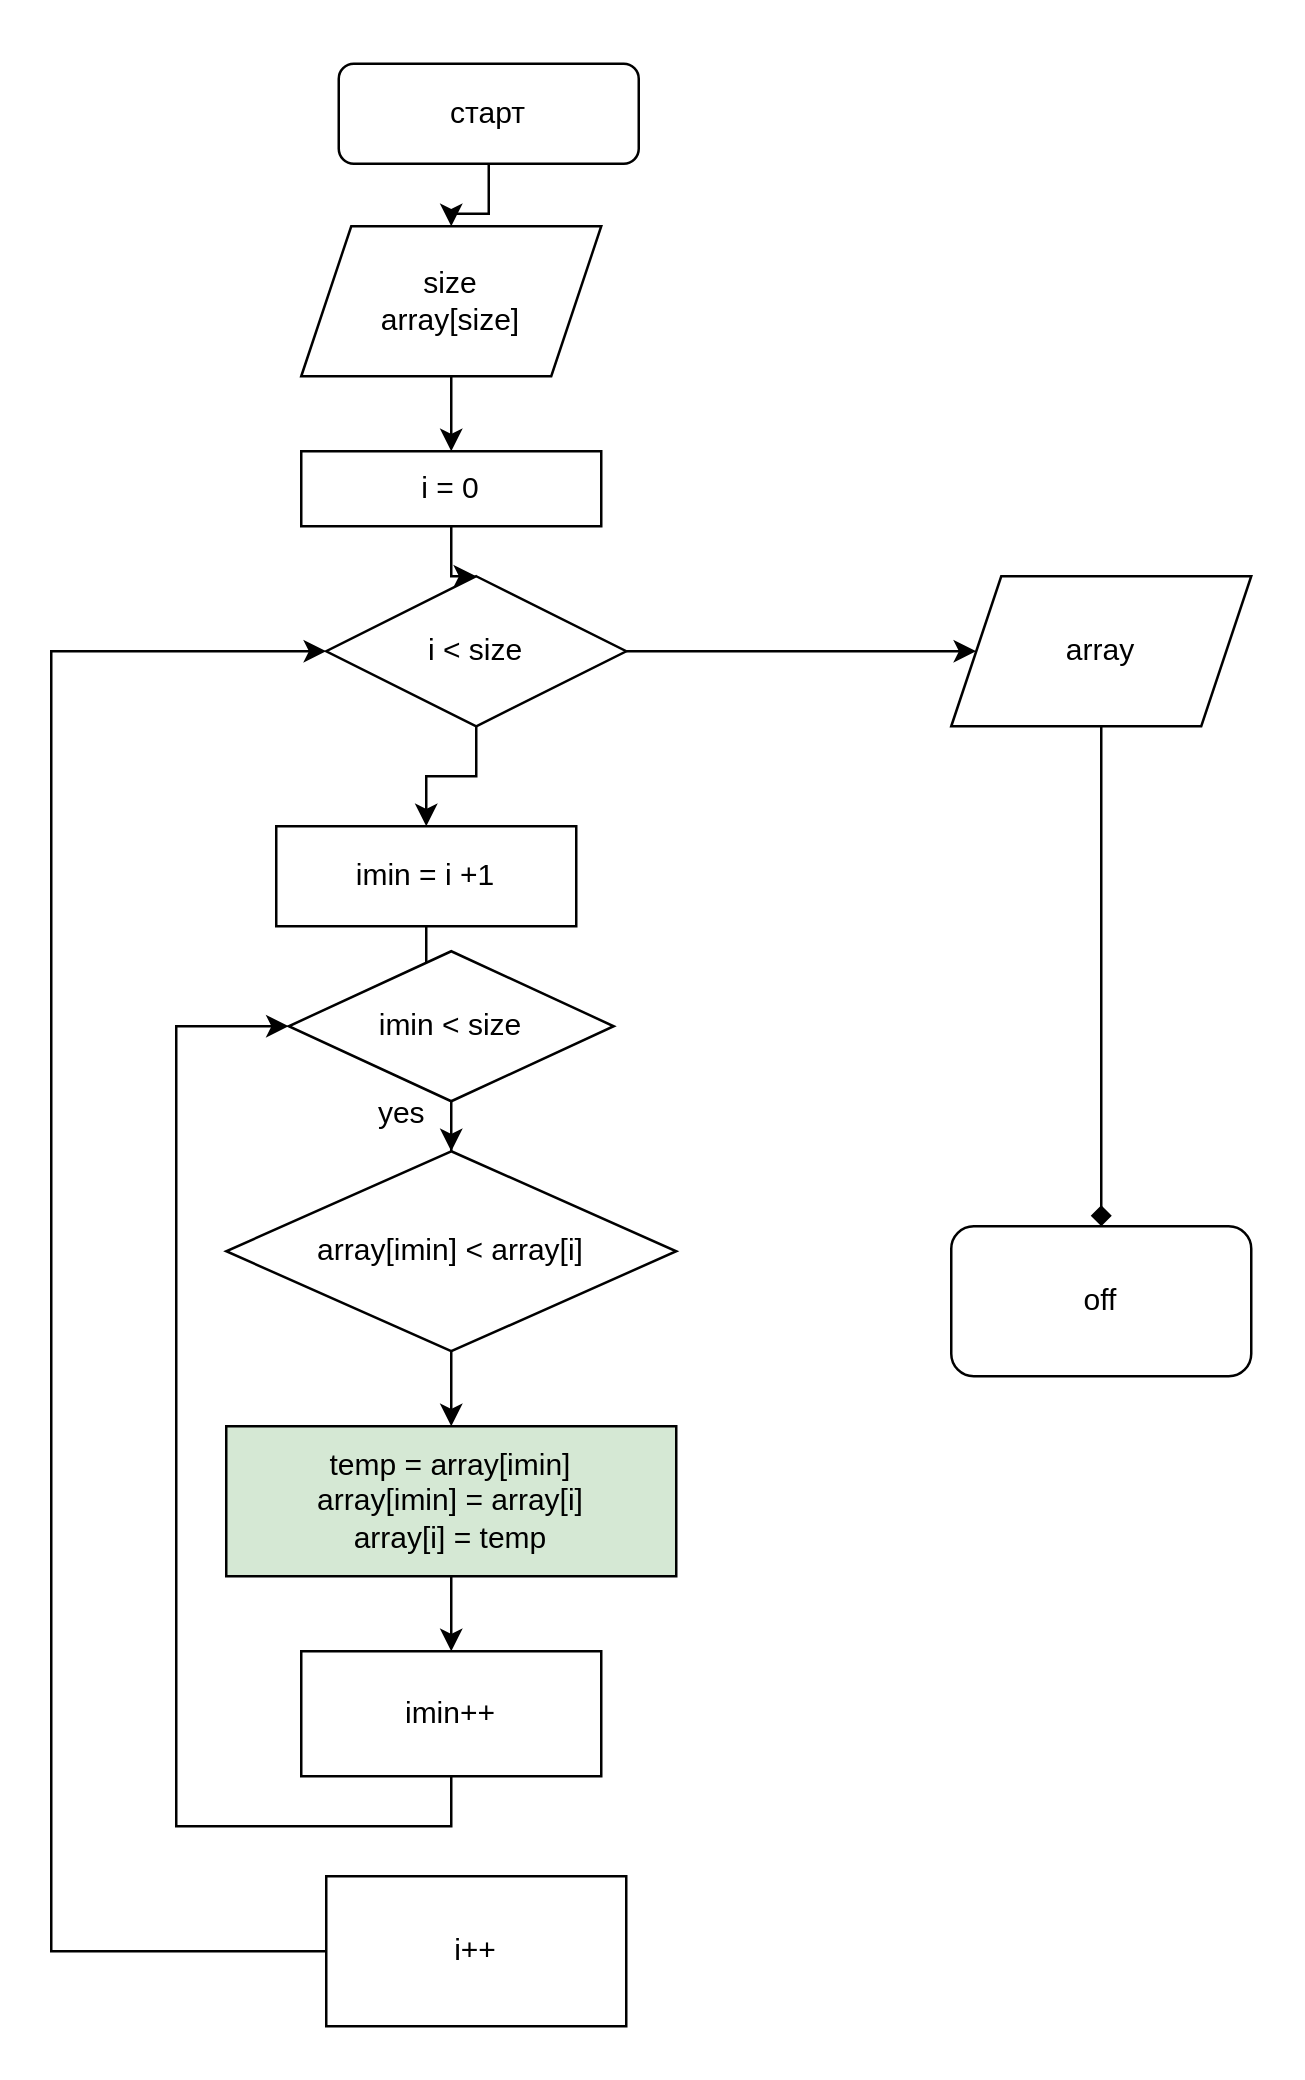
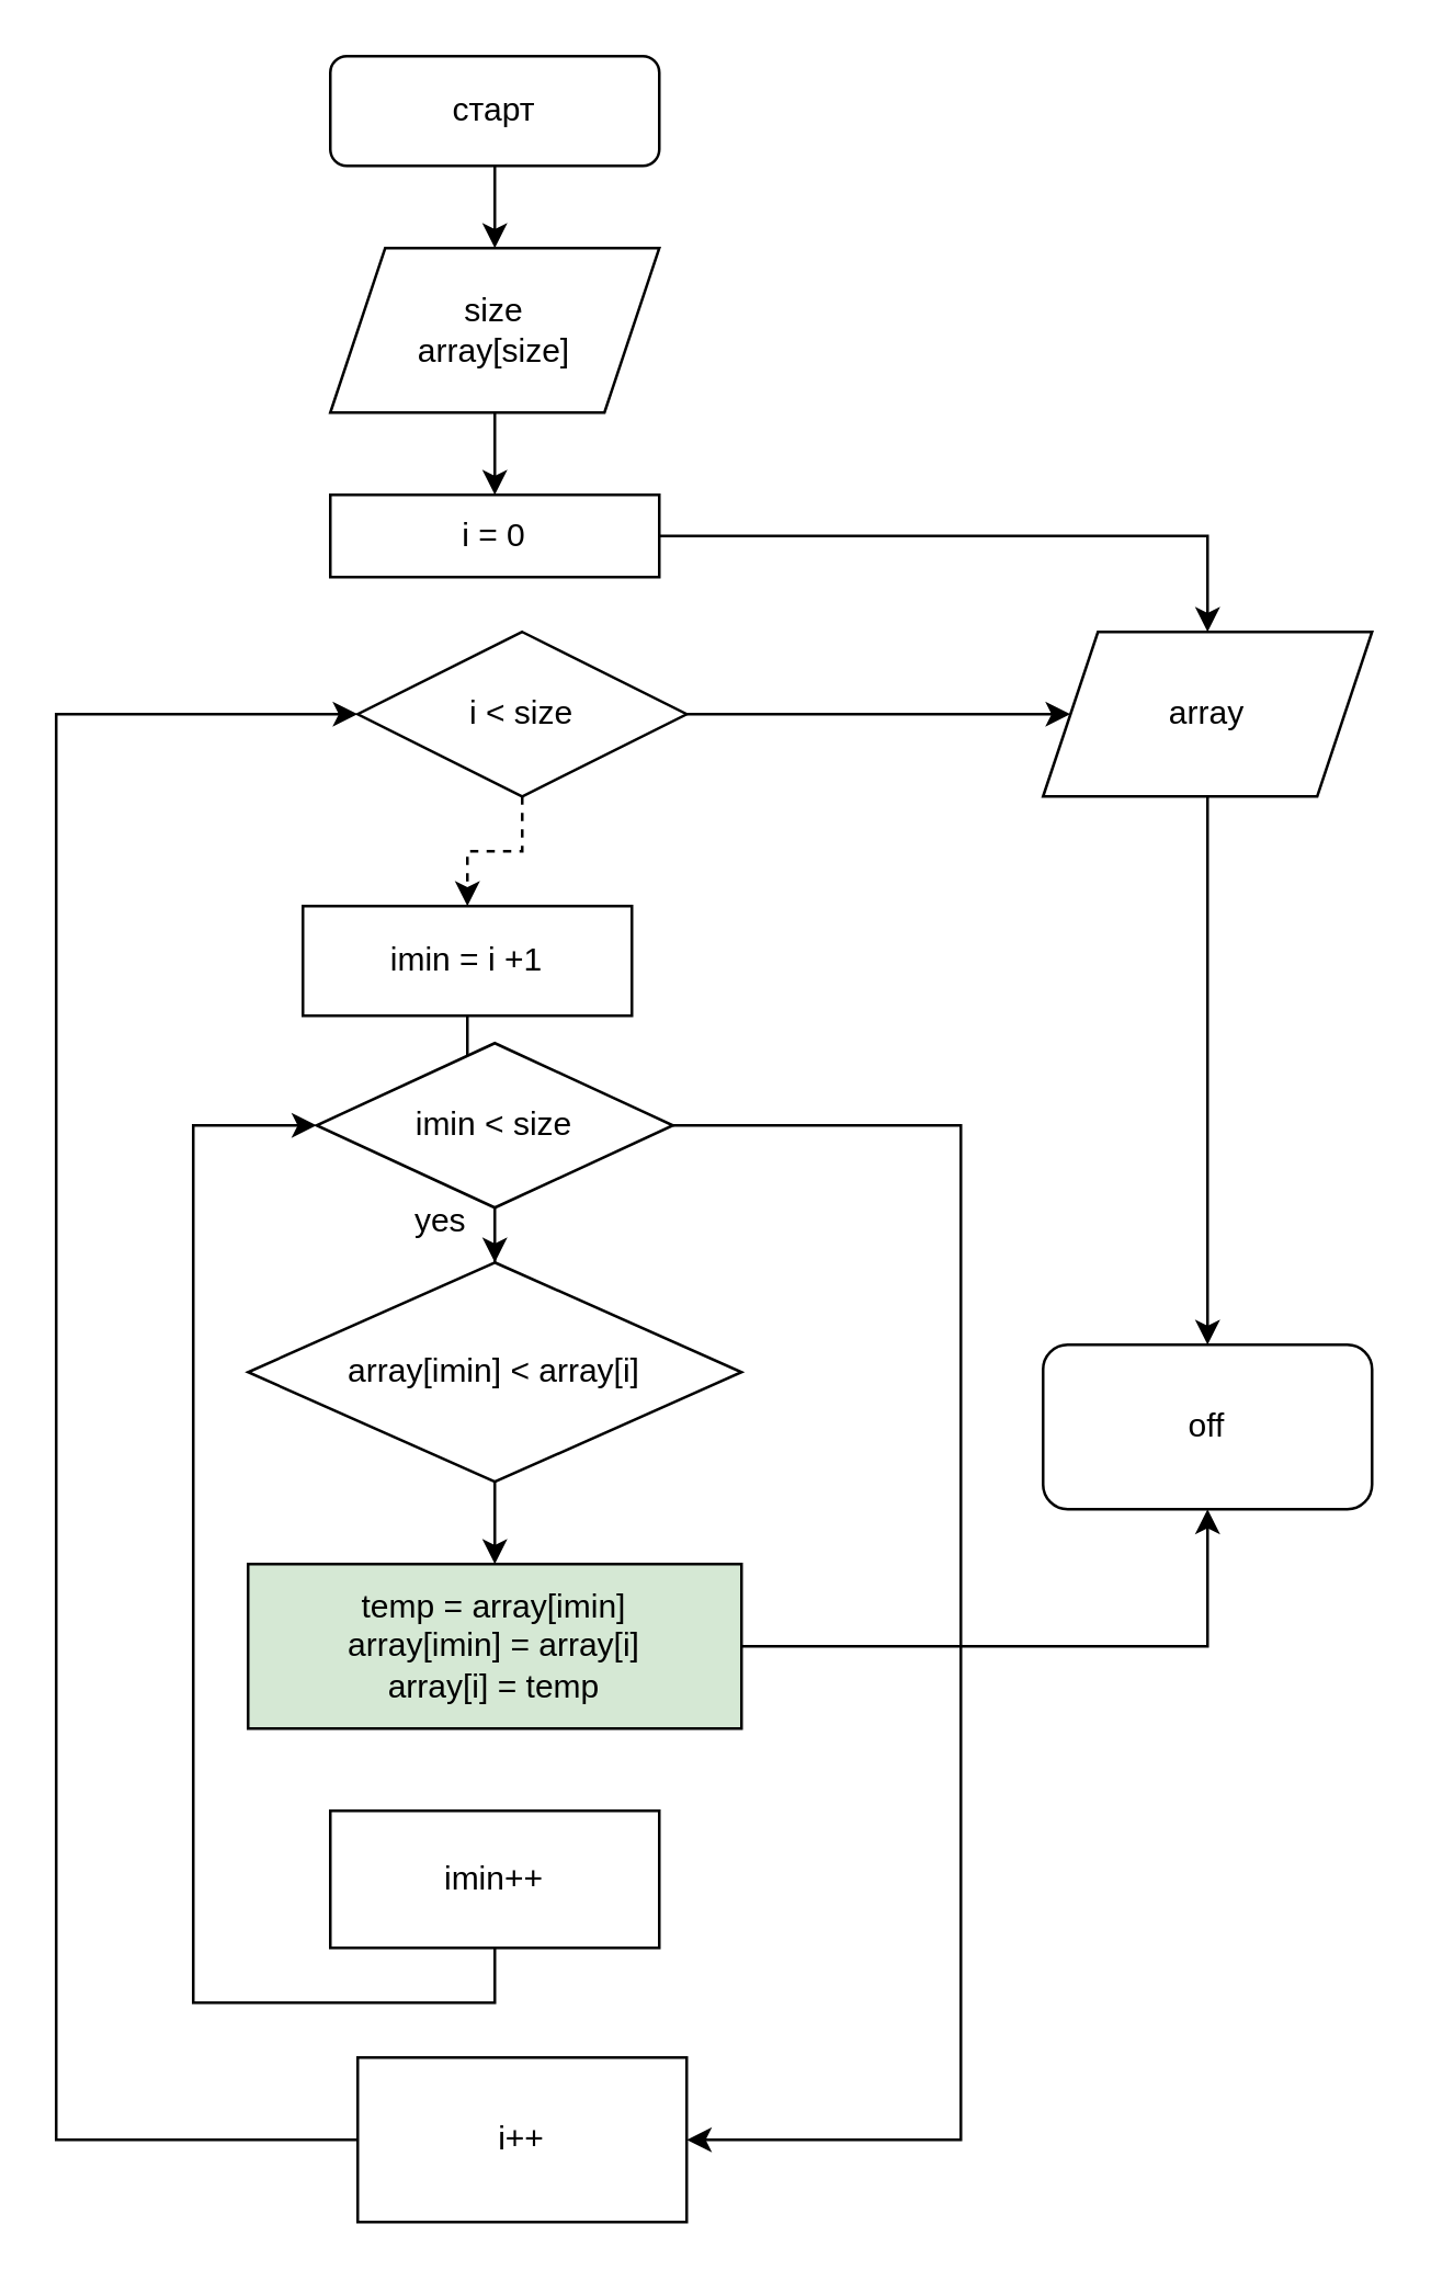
- <mxCell id="4" value="старт" style="rounded=1;whiteSpace=wrap;html=1;" parent="1" vertex="1"><mxGeometry x="135" y="25" width="120" height="40" as="geometry" /></mxCell>
+ <mxCell id="4" value="старт" style="rounded=1;whiteSpace=wrap;html=1;" parent="1" vertex="1"><mxGeometry x="120" y="20" width="120" height="40" as="geometry" /></mxCell>
- <mxCell id="5" value="" style="edgeStyle=orthogonalEdgeStyle;rounded=0;orthogonalLoop=1;jettySize=auto;html=1;" parent="1" source="6" target="9" edge="1"><mxGeometry relative="1" as="geometry" /></mxCell>
+ <mxCell id="5" value="" style="edgeStyle=orthogonalEdgeStyle;rounded=0;orthogonalLoop=1;jettySize=auto;html=1;" parent="1" source="6" target="24" edge="1"><mxGeometry relative="1" as="geometry" /></mxCell>
- <mxCell id="7" value="" style="edgeStyle=orthogonalEdgeStyle;rounded=0;orthogonalLoop=1;jettySize=auto;html=1;" parent="1" source="9" target="12" edge="1"><mxGeometry relative="1" as="geometry" /></mxCell>
+ <mxCell id="7" value="" style="edgeStyle=orthogonalEdgeStyle;rounded=0;orthogonalLoop=1;jettySize=auto;html=1;dashed=1;" parent="1" source="9" target="12" edge="1"><mxGeometry relative="1" as="geometry" /></mxCell>
+ <mxCell id="14" style="edgeStyle=orthogonalEdgeStyle;rounded=0;orthogonalLoop=1;jettySize=auto;html=1;entryX=1;entryY=0.5;entryDx=0;entryDy=0;" parent="1" source="15" target="26" edge="1"><mxGeometry relative="1" as="geometry"><mxPoint x="370" y="780" as="targetPoint" /><Array as="points"><mxPoint x="350" y="410" /><mxPoint x="350" y="780" /></Array></mxGeometry></mxCell>
- <mxCell id="23" value="" style="edgeStyle=orthogonalEdgeStyle;rounded=0;orthogonalLoop=1;jettySize=auto;html=1;endArrow=diamond;" parent="1" source="24" target="25" edge="1"><mxGeometry relative="1" as="geometry" /></mxCell>
+ <mxCell id="23" value="" style="edgeStyle=orthogonalEdgeStyle;rounded=0;orthogonalLoop=1;jettySize=auto;html=1;" parent="1" source="24" target="25" edge="1"><mxGeometry relative="1" as="geometry" /></mxCell>
- <mxCell id="18" value="" style="edgeStyle=orthogonalEdgeStyle;rounded=0;orthogonalLoop=1;jettySize=auto;html=1;" parent="1" source="19" target="21" edge="1"><mxGeometry relative="1" as="geometry" /></mxCell>
+ <mxCell id="18" value="" style="edgeStyle=orthogonalEdgeStyle;rounded=0;orthogonalLoop=1;jettySize=auto;html=1;" parent="1" source="19" target="25" edge="1"><mxGeometry relative="1" as="geometry" /></mxCell>
